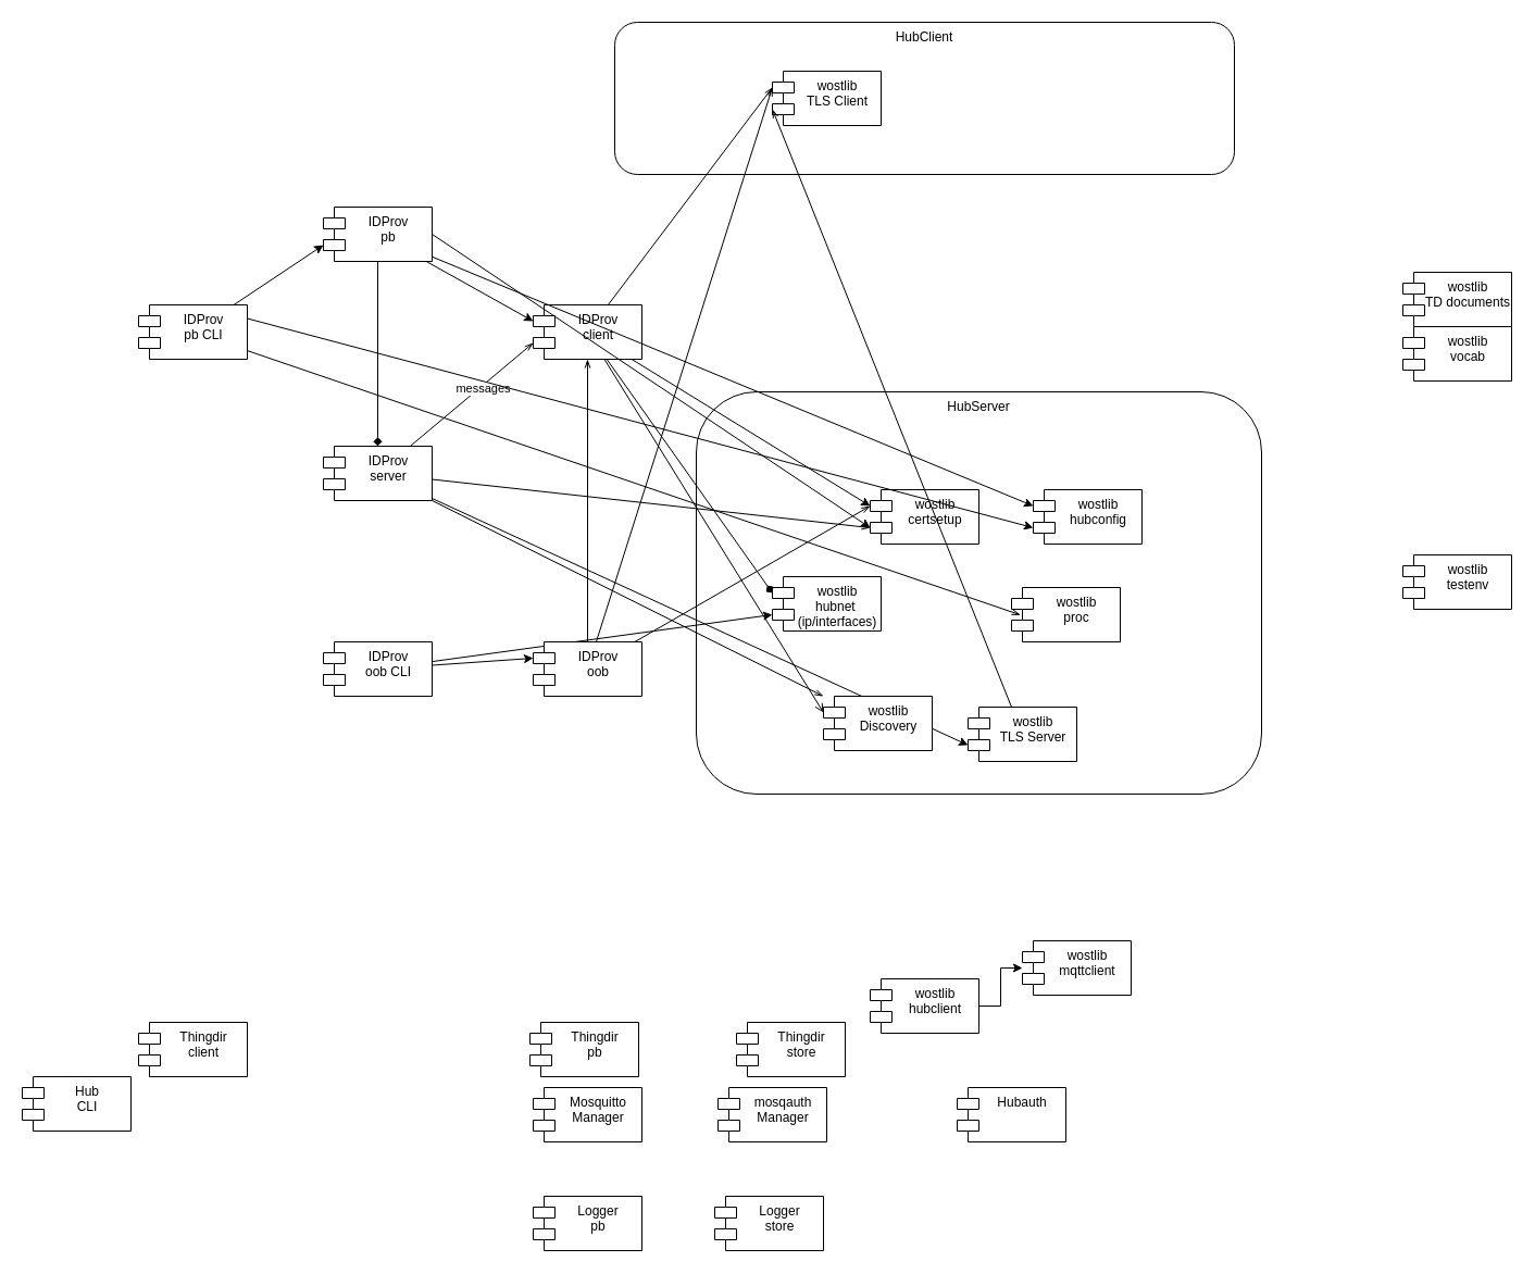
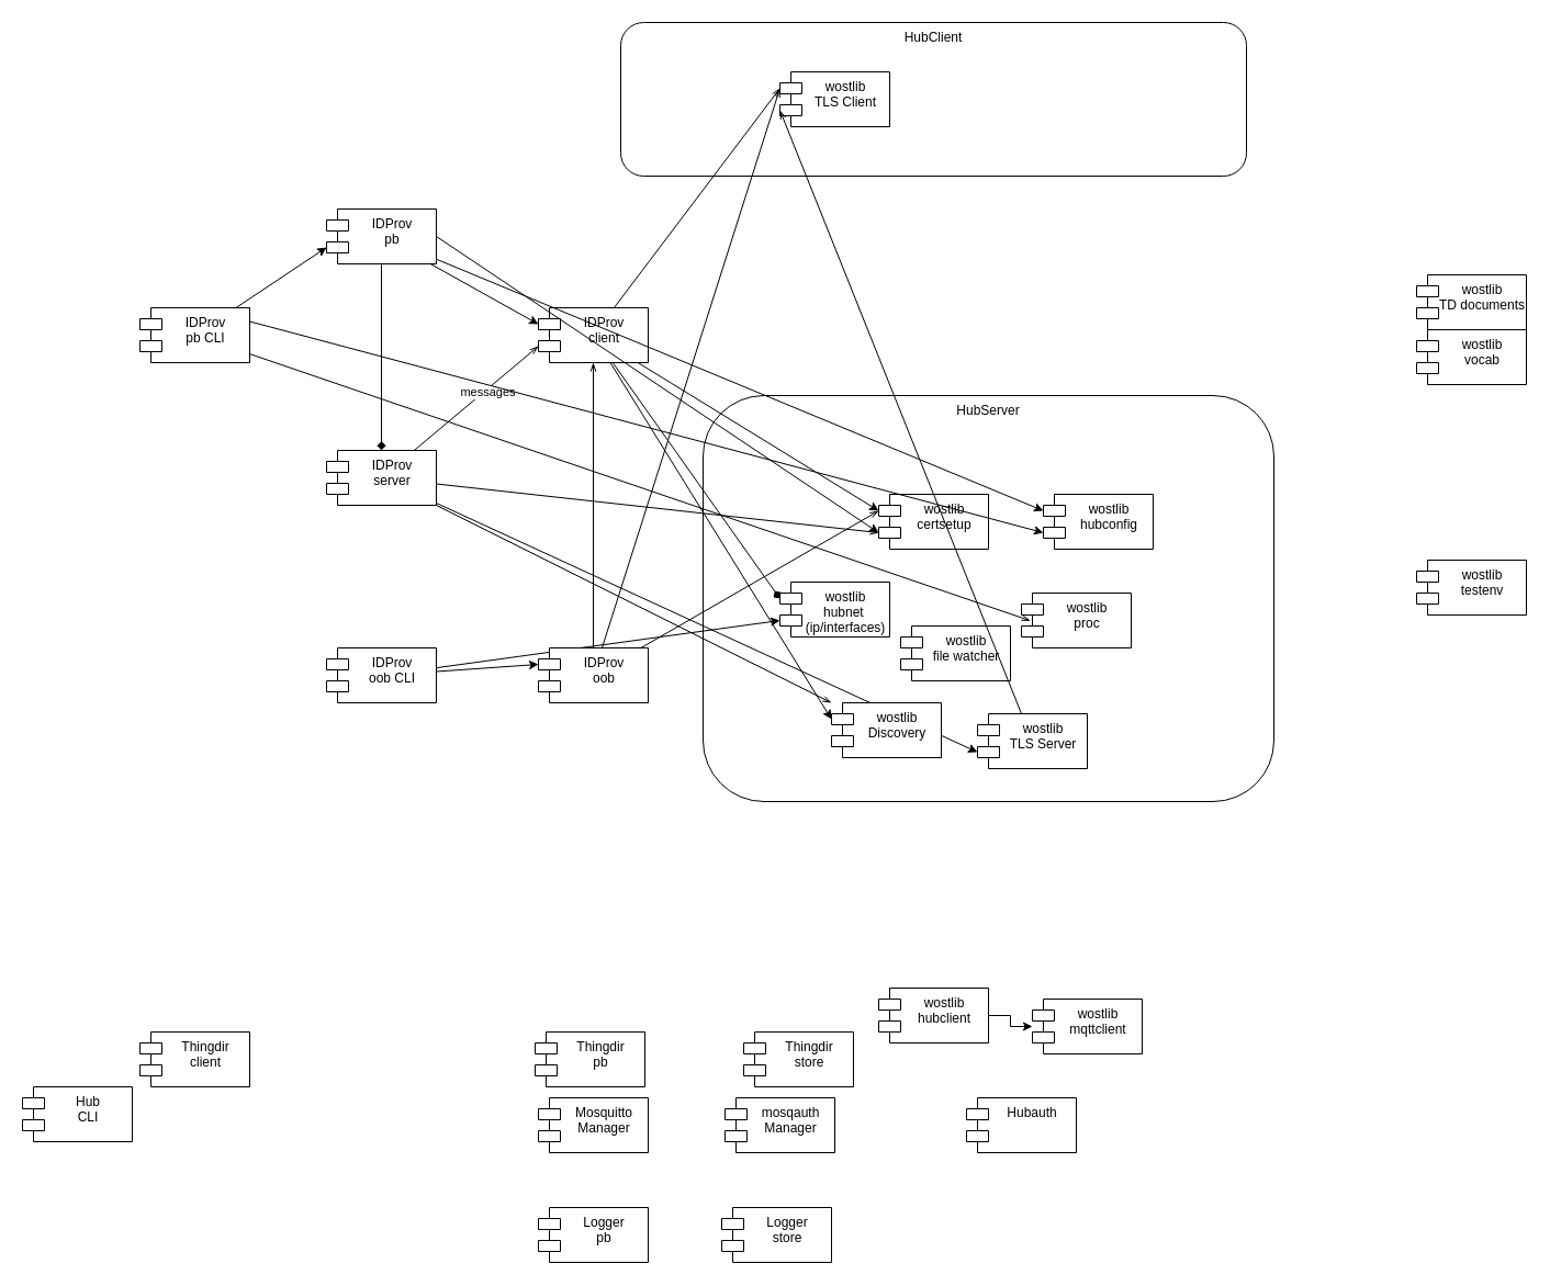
+ <mxCell id="21" value="wostlib&#10;file watcher" style="shape=module;align=left;spacingLeft=20;align=center;verticalAlign=top;" vertex="1" parent="1"><mxGeometry x="820" y="570" width="100" height="50" as="geometry" /></mxCell>
- <mxCell id="29" style="rounded=0;orthogonalLoop=1;jettySize=auto;html=1;entryX=0;entryY=0;entryDx=0;entryDy=15;entryPerimeter=0;endArrow=open;" edge="1" parent="1" source="30" target="14"><mxGeometry relative="1" as="geometry" /></mxCell>
+ <mxCell id="29" style="rounded=0;orthogonalLoop=1;jettySize=auto;html=1;entryX=0;entryY=0;entryDx=0;entryDy=15;entryPerimeter=0;" edge="1" parent="1" source="30" target="14"><mxGeometry relative="1" as="geometry" /></mxCell>
- <mxCell id="17" value="wostlib &#10;mqttclient" style="shape=module;align=left;spacingLeft=20;align=center;verticalAlign=top;" vertex="1" parent="1"><mxGeometry x="940" y="865" width="100" height="50" as="geometry" /></mxCell>
+ <mxCell id="17" value="wostlib &#10;mqttclient" style="shape=module;align=left;spacingLeft=20;align=center;verticalAlign=top;" vertex="1" parent="1"><mxGeometry x="940" y="910" width="100" height="50" as="geometry" /></mxCell>
